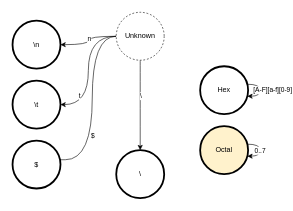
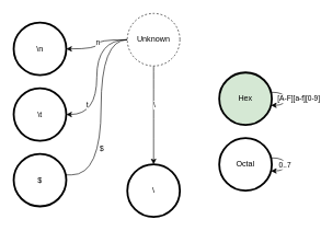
- <mxCell id="11" value="Hex" style="ellipse;whiteSpace=wrap;html=1;aspect=fixed;strokeWidth=3;" parent="1" vertex="1"><mxGeometry x="333" y="110" width="80" height="80" as="geometry" /></mxCell>
+ <mxCell id="11" value="Hex" style="ellipse;whiteSpace=wrap;html=1;aspect=fixed;strokeWidth=3;fillColor=#d5e8d4;" parent="1" vertex="1"><mxGeometry x="333" y="110" width="80" height="80" as="geometry" /></mxCell>
- <mxCell id="12" value="Octal" style="ellipse;whiteSpace=wrap;html=1;aspect=fixed;strokeWidth=3;fillColor=#fff2cc;" parent="1" vertex="1"><mxGeometry x="333" y="210" width="80" height="80" as="geometry" /></mxCell>
+ <mxCell id="12" value="Octal" style="ellipse;whiteSpace=wrap;html=1;aspect=fixed;strokeWidth=3;" parent="1" vertex="1"><mxGeometry x="333" y="210" width="80" height="80" as="geometry" /></mxCell>
